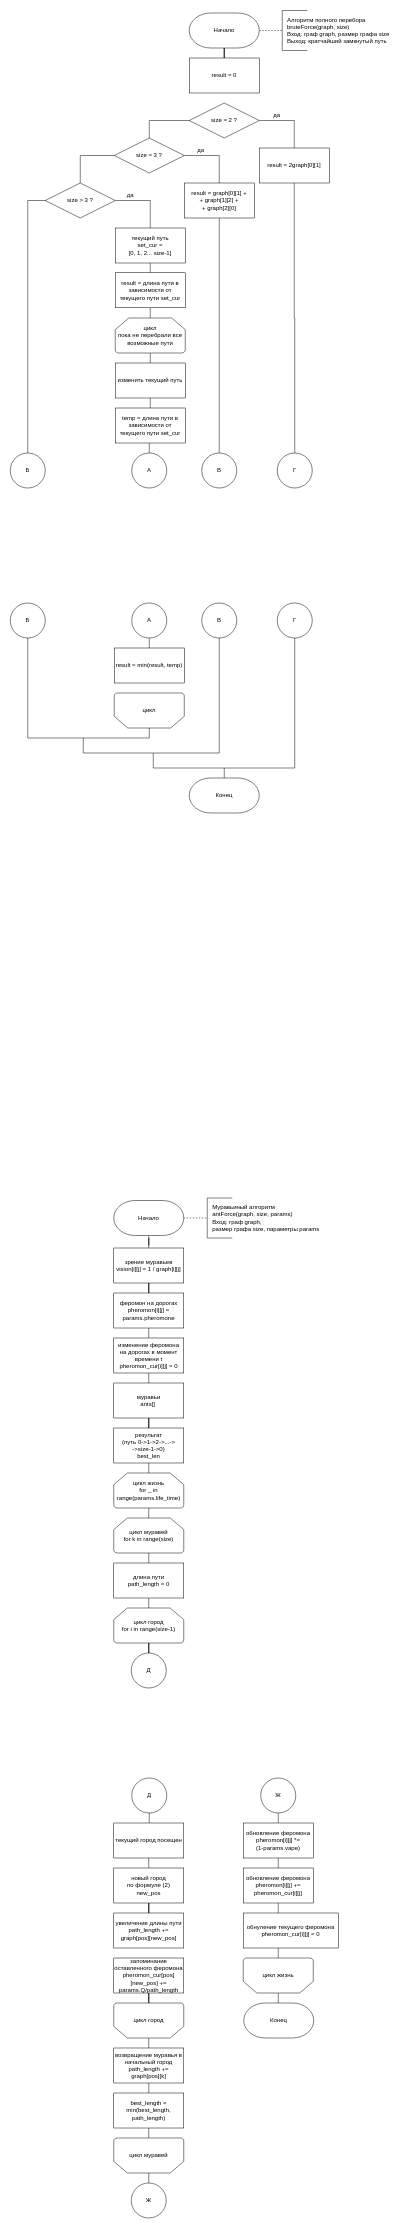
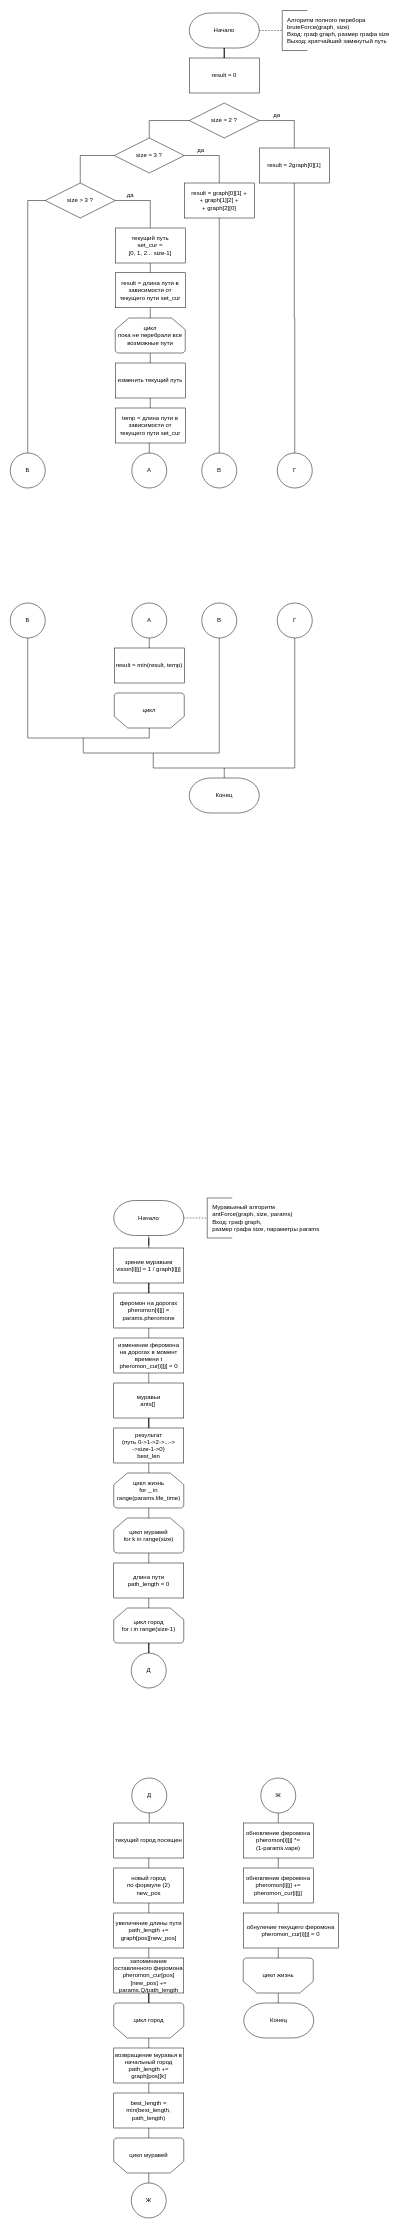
- <mxCell id="74" value="" style="edgeStyle=orthogonalEdgeStyle;rounded=0;orthogonalLoop=1;jettySize=auto;html=1;endArrow=none;endFill=0;" parent="1" source="75" target="76" edge="1"><mxGeometry relative="1" as="geometry" /></mxCell>
+ <mxCell id="74" value="" style="edgeStyle=orthogonalEdgeStyle;rounded=0;orthogonalLoop=1;jettySize=auto;html=1;endArrow=none;endFill=0;" parent="1" source="75" target="78" edge="1"><mxGeometry relative="1" as="geometry" /></mxCell>
